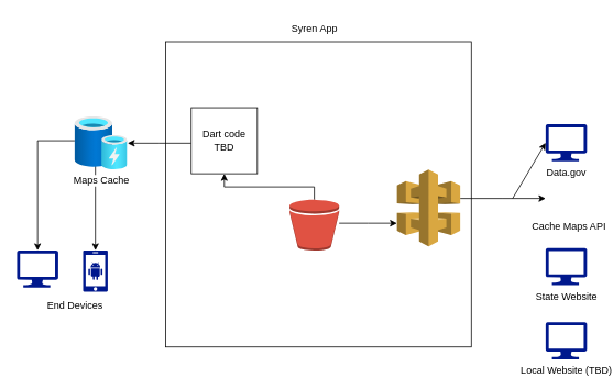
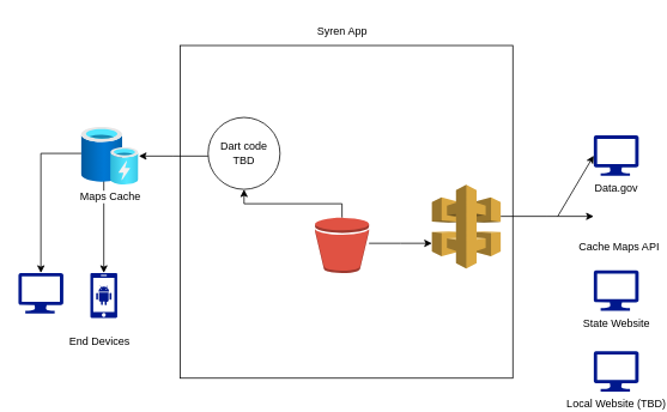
- <mxCell id="6" value="Dart code&lt;br&gt;TBD" style="whiteSpace=wrap;html=1;aspect=fixed;" vertex="1" parent="1"><mxGeometry x="231" y="130" width="80" height="80" as="geometry" /></mxCell>
+ <mxCell id="6" value="Dart code&lt;br&gt;TBD" style="ellipse;whiteSpace=wrap;html=1;aspect=fixed;" vertex="1" parent="1"><mxGeometry x="231" y="130" width="80" height="80" as="geometry" /></mxCell>
- <mxCell id="21" value="End Devices" style="text;html=1;align=center;verticalAlign=middle;resizable=0;points=[];autosize=1;strokeColor=none;fillColor=none;" vertex="1" parent="1"><mxGeometry x="45" y="355" width="90" height="30" as="geometry" /></mxCell>
+ <mxCell id="21" value="End Devices" style="text;html=1;align=center;verticalAlign=middle;resizable=0;points=[];autosize=1;strokeColor=none;fillColor=none;" vertex="1" parent="1"><mxGeometry x="65" y="365" width="90" height="30" as="geometry" /></mxCell>
